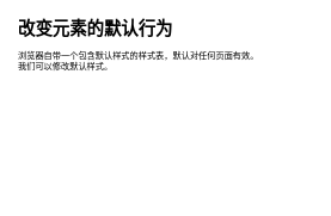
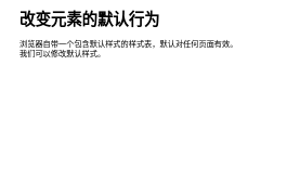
- <mxCell id="2" value="&lt;h1&gt;改变元素的默认行为&lt;/h1&gt;&lt;div&gt;浏览器自带一个包含默认样式的样式表，默认对任何页面有效。&lt;/div&gt;&lt;div&gt;我们可以修改默认样式。&lt;/div&gt;" style="text;html=1;strokeColor=none;fillColor=none;spacing=5;spacingTop=-20;whiteSpace=wrap;overflow=hidden;rounded=0;" vertex="1" parent="1"><mxGeometry x="20" y="20" width="420" height="260" as="geometry" /></mxCell>
+ <mxCell id="2" value="&lt;h1&gt;改变元素的默认行为&lt;/h1&gt;&lt;div&gt;浏览器自带一个包含默认样式的样式表，默认对任何页面有效。&lt;/div&gt;&lt;div&gt;我们可以修改默认样式。&lt;/div&gt;" style="text;html=1;strokeColor=none;fillColor=none;spacing=5;spacingTop=-20;whiteSpace=wrap;overflow=hidden;rounded=0;" vertex="1" parent="1"><mxGeometry x="25" y="10" width="420" height="260" as="geometry" /></mxCell>
